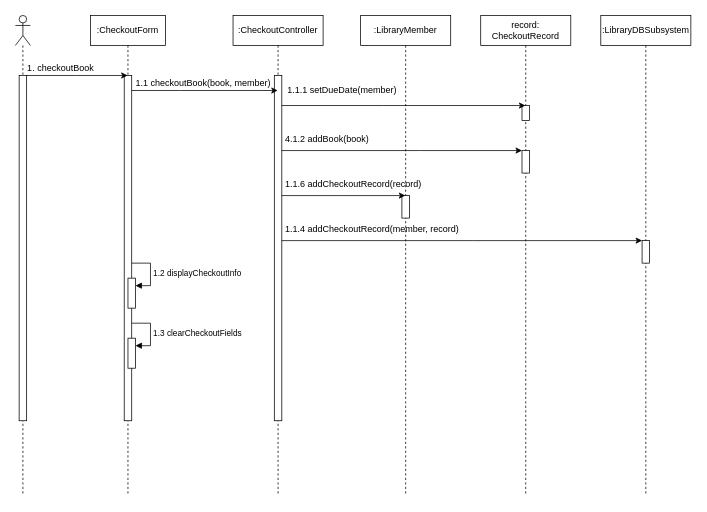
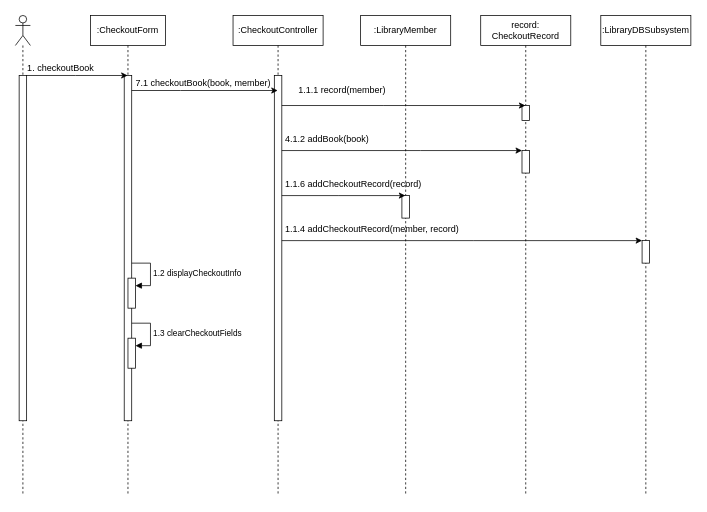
- <mxCell id="22" value="1.1 checkoutBook(book, member)" style="text;html=1;align=center;verticalAlign=middle;resizable=0;points=[];autosize=1;strokeColor=none;fillColor=none;" vertex="1" parent="1"><mxGeometry x="170" y="95" width="200" height="30" as="geometry" /></mxCell>
+ <mxCell id="22" value="7.1 checkoutBook(book, member)" style="text;html=1;align=center;verticalAlign=middle;resizable=0;points=[];autosize=1;strokeColor=none;fillColor=none;" vertex="1" parent="1"><mxGeometry x="170" y="95" width="200" height="30" as="geometry" /></mxCell>
- <mxCell id="24" value="1.1.1 setDueDate(member)" style="text;html=1;align=center;verticalAlign=middle;resizable=0;points=[];autosize=1;strokeColor=none;fillColor=none;" vertex="1" parent="1"><mxGeometry x="370" y="105" width="170" height="30" as="geometry" /></mxCell>
+ <mxCell id="24" value="1.1.1 record(member)" style="text;html=1;align=center;verticalAlign=middle;resizable=0;points=[];autosize=1;strokeColor=none;fillColor=none;" vertex="1" parent="1"><mxGeometry x="370" y="105" width="170" height="30" as="geometry" /></mxCell>
